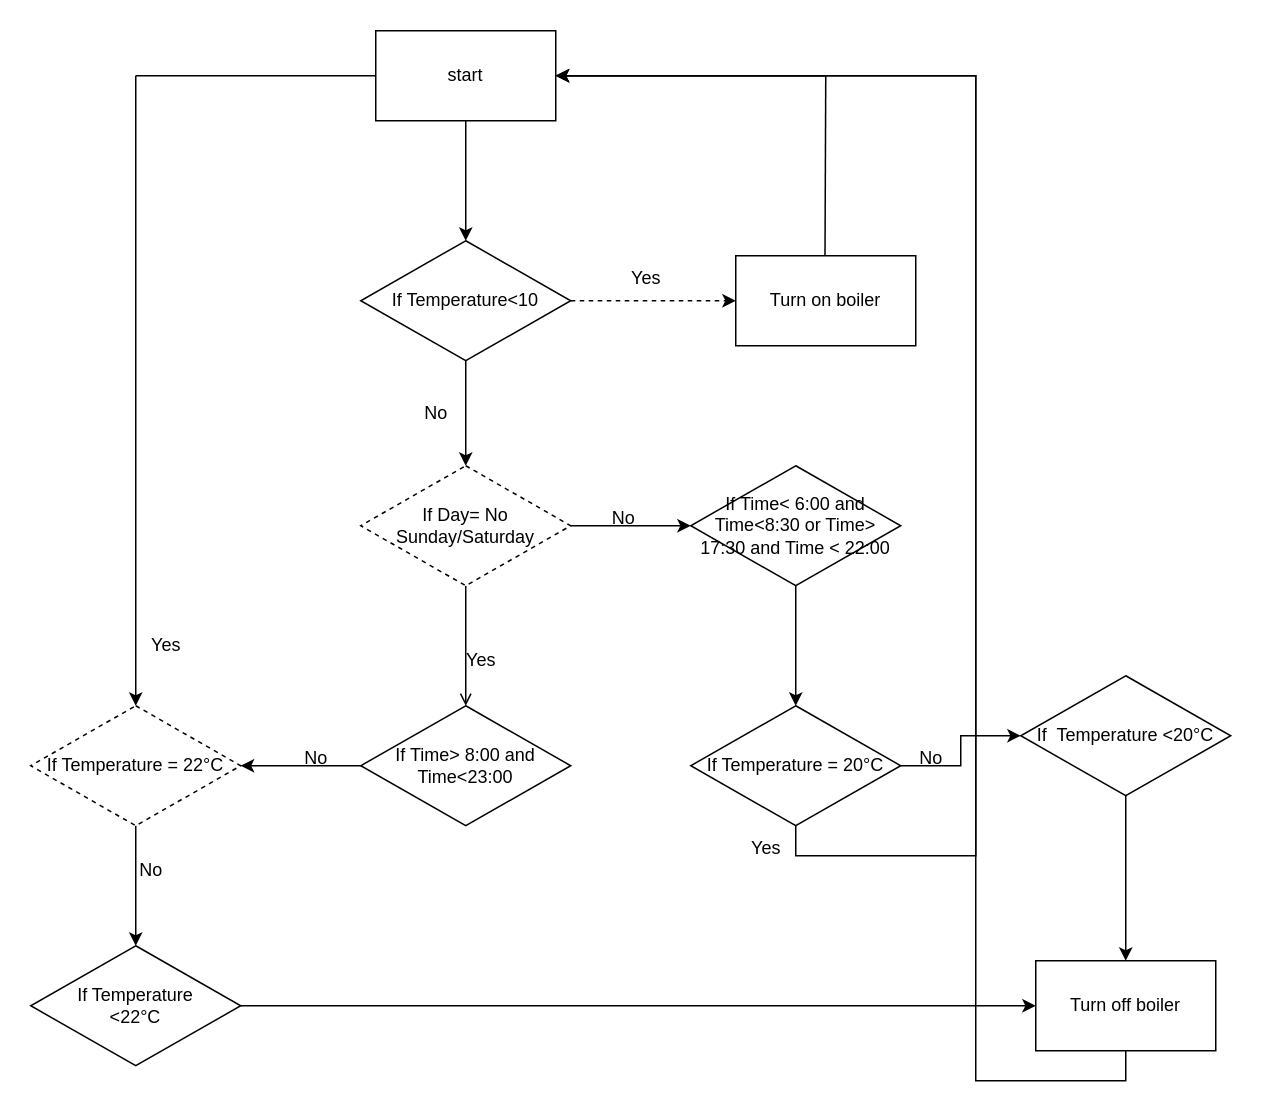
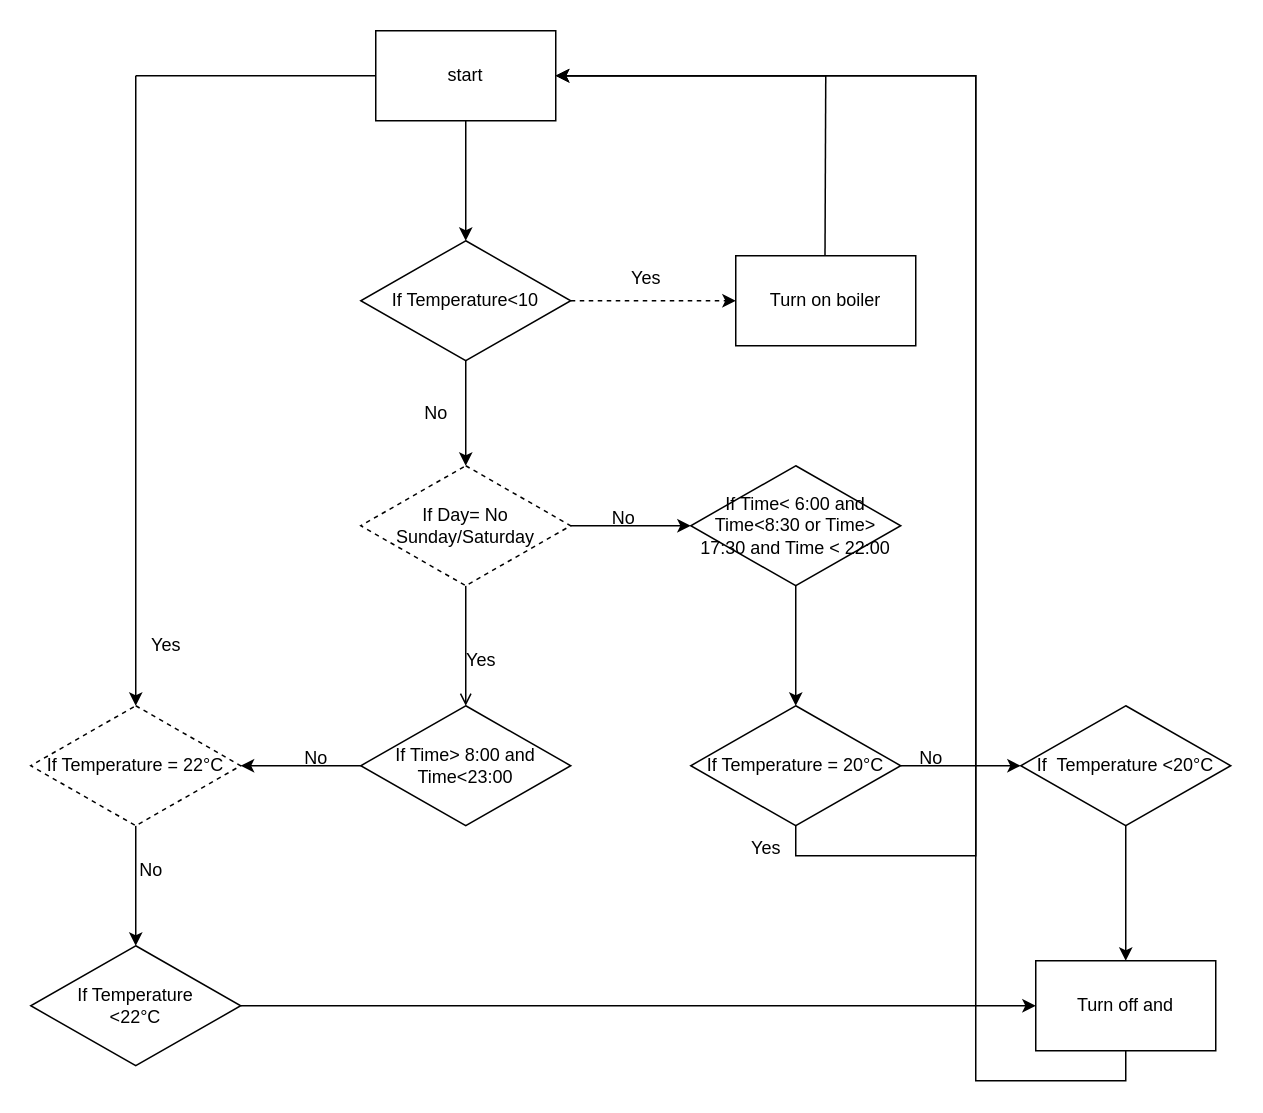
- <mxCell id="33" value="If&amp;nbsp; Temperature &amp;lt;20°C" style="rhombus;whiteSpace=wrap;html=1;rounded=0;" vertex="1" parent="1"><mxGeometry x="680" y="450" width="140" height="80" as="geometry" /></mxCell>
+ <mxCell id="33" value="If&amp;nbsp; Temperature &amp;lt;20°C" style="rhombus;whiteSpace=wrap;html=1;rounded=0;" vertex="1" parent="1"><mxGeometry x="680" y="470" width="140" height="80" as="geometry" /></mxCell>
- <mxCell id="35" value="Turn off boiler" style="whiteSpace=wrap;html=1;rounded=0;" vertex="1" parent="1"><mxGeometry x="690" y="640" width="120" height="60" as="geometry" /></mxCell>
+ <mxCell id="35" value="Turn off and" style="whiteSpace=wrap;html=1;rounded=0;" vertex="1" parent="1"><mxGeometry x="690" y="640" width="120" height="60" as="geometry" /></mxCell>
